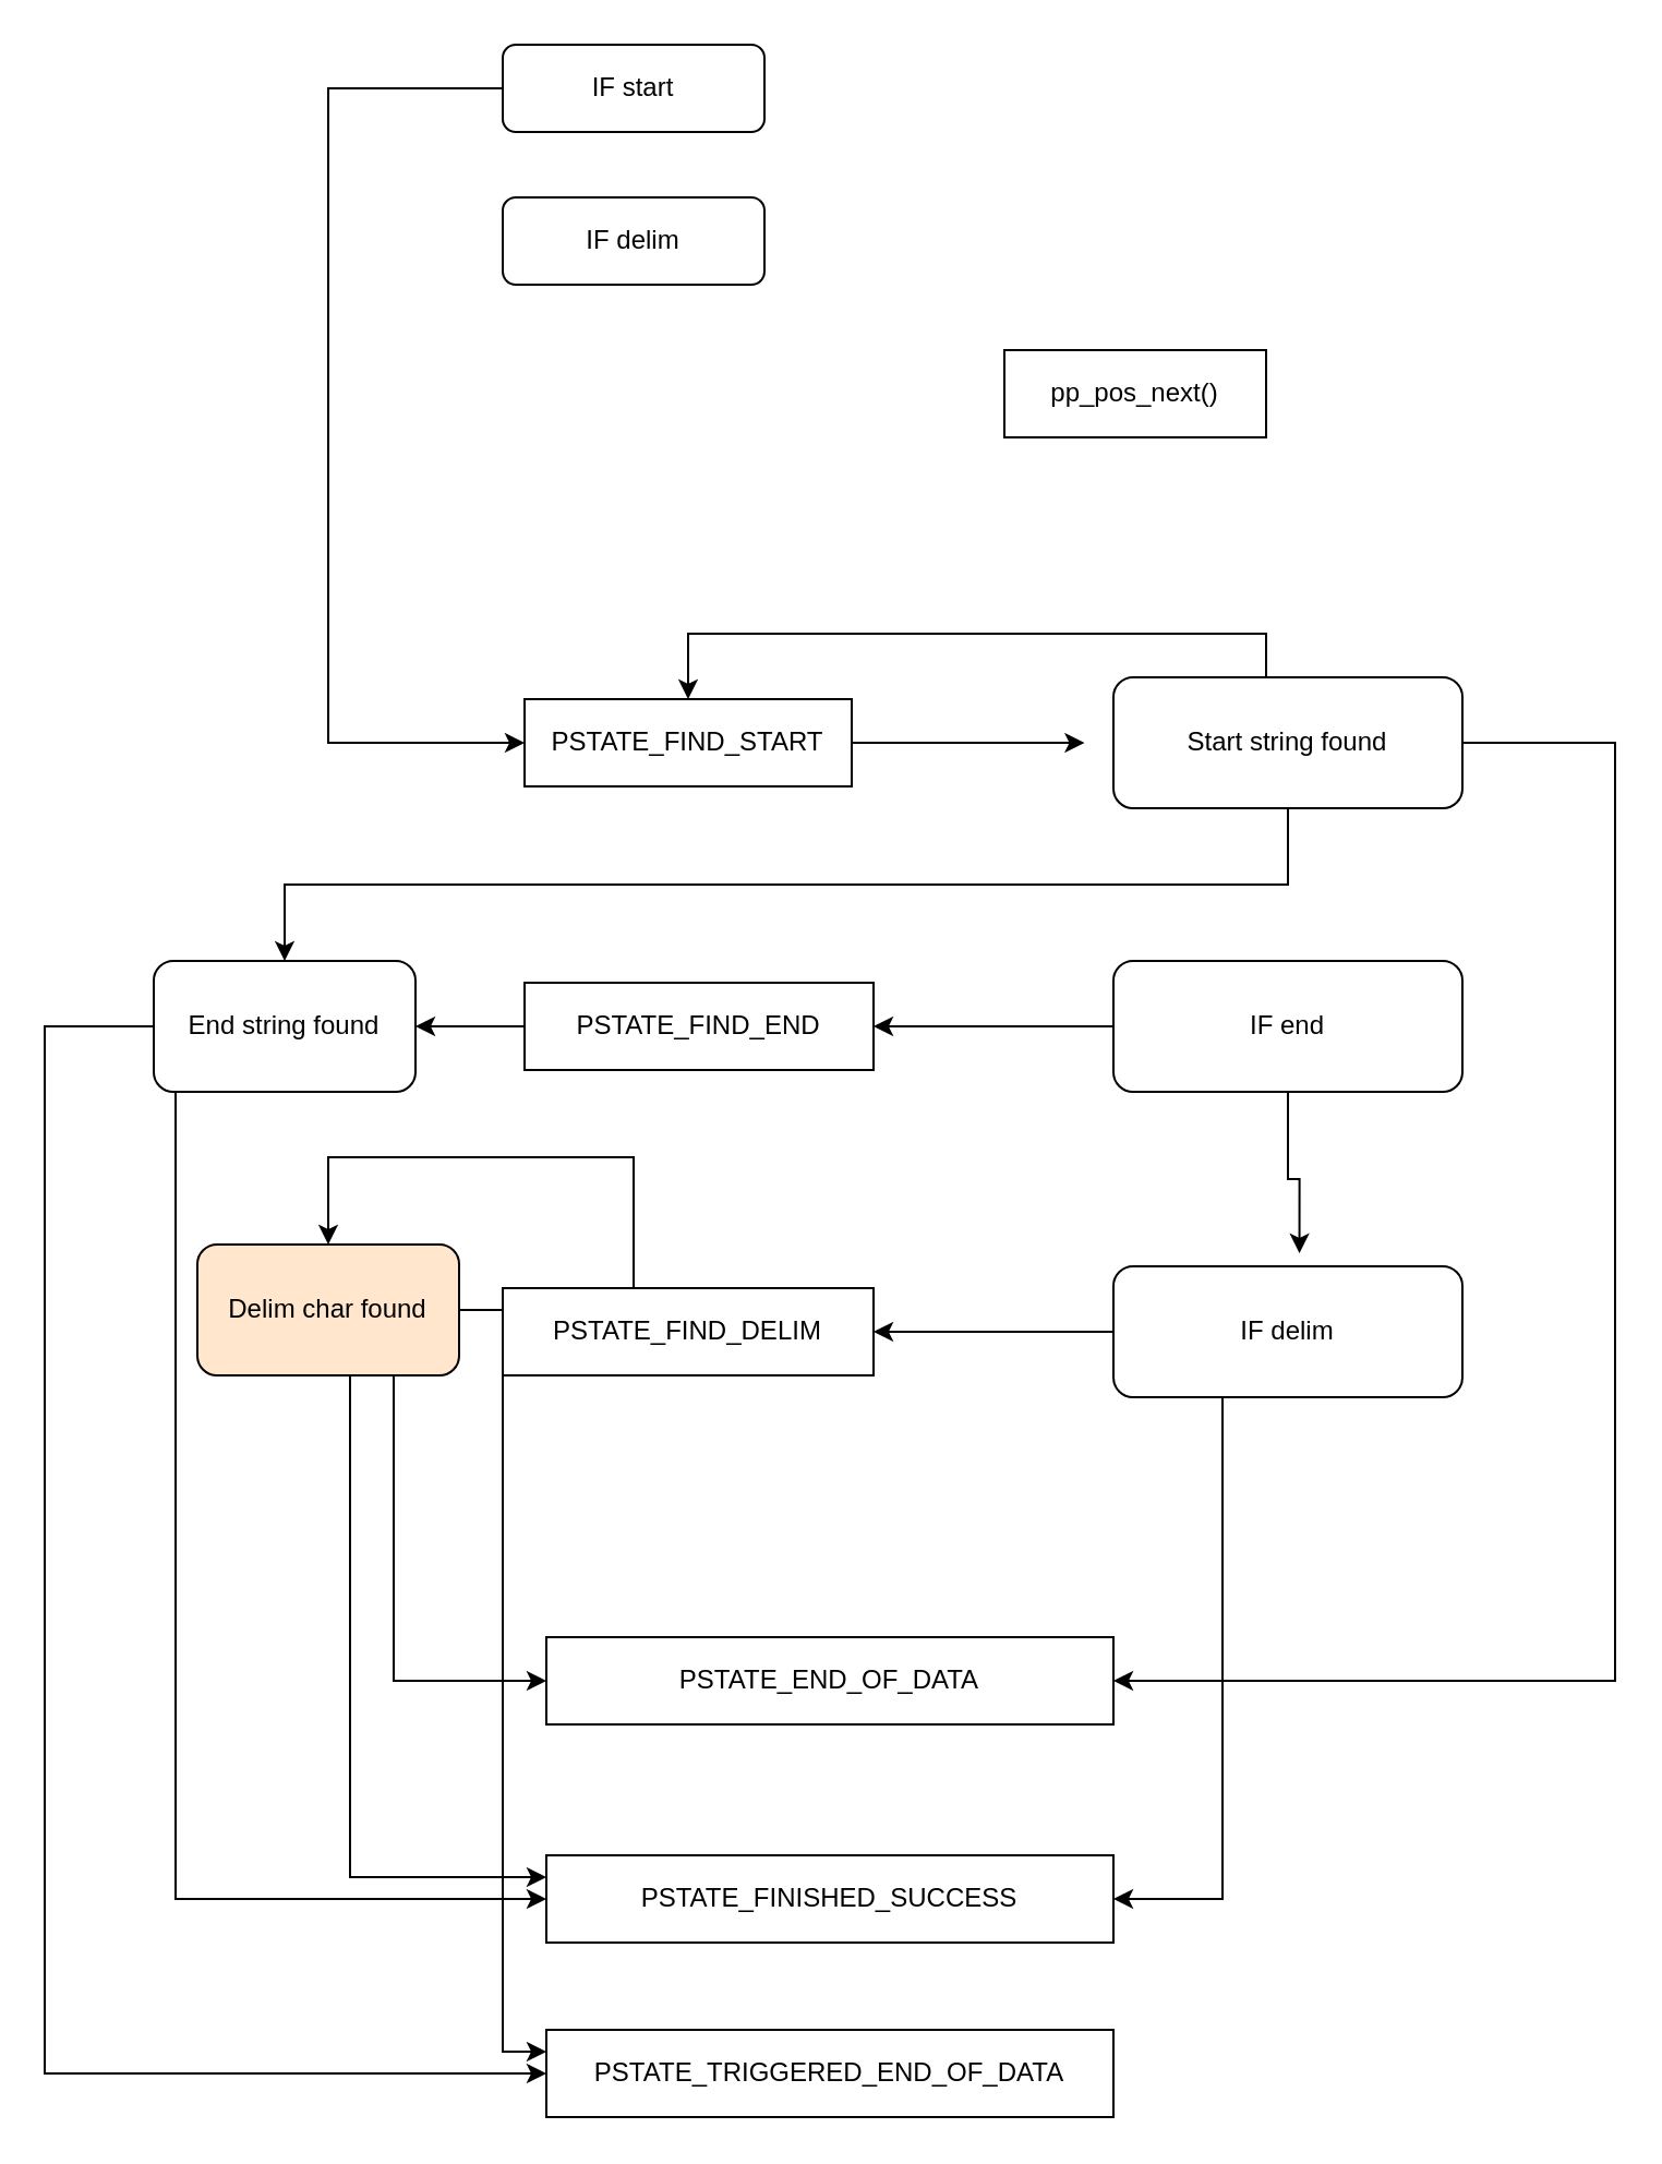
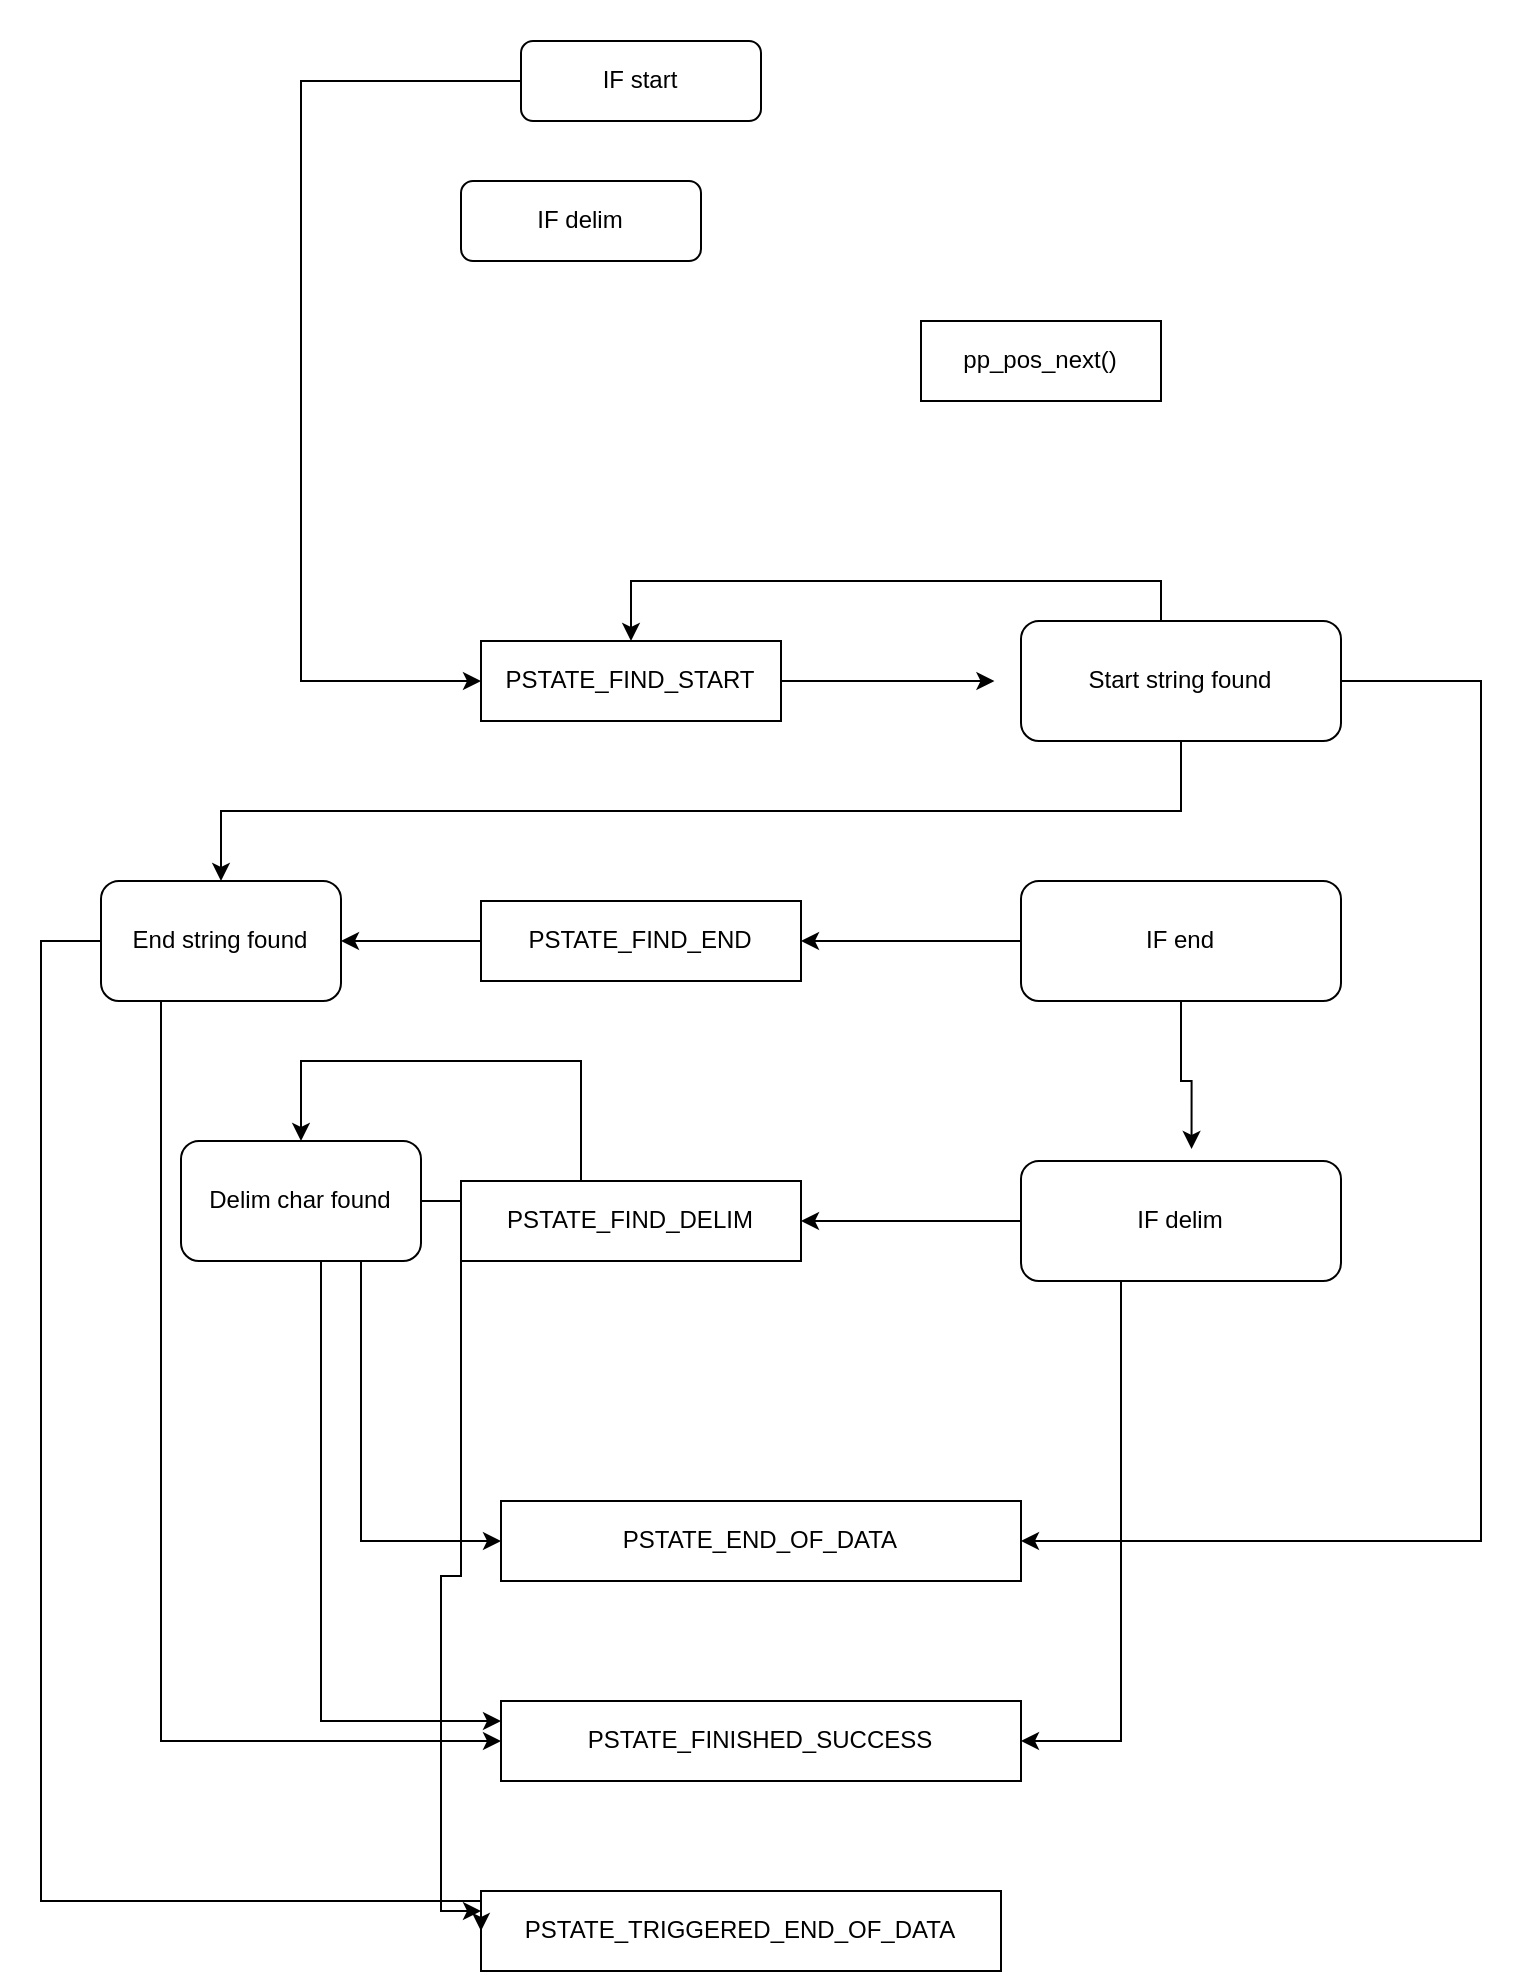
- <mxCell id="11" value="IF start" style="rounded=1;whiteSpace=wrap;html=1;" vertex="1" parent="1"><mxGeometry x="230" y="20" width="120" height="40" as="geometry" /></mxCell>
+ <mxCell id="11" value="IF start" style="rounded=1;whiteSpace=wrap;html=1;" vertex="1" parent="1"><mxGeometry x="260" y="20" width="120" height="40" as="geometry" /></mxCell>
- <mxCell id="27" value="End string found" style="rounded=1;whiteSpace=wrap;html=1;" vertex="1" parent="1"><mxGeometry x="70" y="440" width="120" height="60" as="geometry" /></mxCell>
+ <mxCell id="27" value="End string found" style="rounded=1;whiteSpace=wrap;html=1;" vertex="1" parent="1"><mxGeometry x="50" y="440" width="120" height="60" as="geometry" /></mxCell>
- <mxCell id="31" value="Delim char found" style="rounded=1;whiteSpace=wrap;html=1;fillColor=#ffe6cc;" vertex="1" parent="1"><mxGeometry x="90" y="570" width="120" height="60" as="geometry" /></mxCell>
+ <mxCell id="31" value="Delim char found" style="rounded=1;whiteSpace=wrap;html=1;" vertex="1" parent="1"><mxGeometry x="90" y="570" width="120" height="60" as="geometry" /></mxCell>
- <mxCell id="8" value="PSTATE_TRIGGERED_END_OF_DATA" style="rounded=0;whiteSpace=wrap;html=1;" vertex="1" parent="1"><mxGeometry x="250" y="930" width="260" height="40" as="geometry" /></mxCell>
+ <mxCell id="8" value="PSTATE_TRIGGERED_END_OF_DATA" style="rounded=0;whiteSpace=wrap;html=1;" vertex="1" parent="1"><mxGeometry x="240" y="945" width="260" height="40" as="geometry" /></mxCell>
